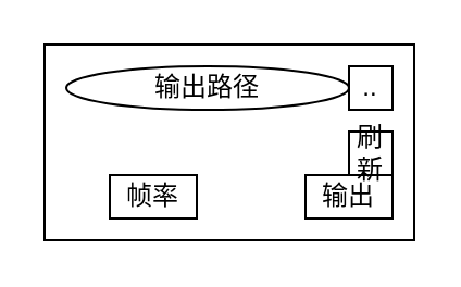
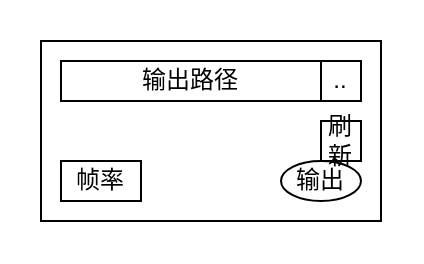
- <mxCell id="3" value="输出路径" style="ellipse;whiteSpace=wrap;html=1;" vertex="1" parent="1"><mxGeometry x="30" y="30" width="130" height="20" as="geometry" /></mxCell>
+ <mxCell id="3" value="输出路径" style="rounded=0;whiteSpace=wrap;html=1;" vertex="1" parent="1"><mxGeometry x="30" y="30" width="130" height="20" as="geometry" /></mxCell>
- <mxCell id="5" value="帧率" style="rounded=0;whiteSpace=wrap;html=1;" vertex="1" parent="1"><mxGeometry x="50" y="80" width="40" height="20" as="geometry" /></mxCell>
+ <mxCell id="5" value="帧率" style="rounded=0;whiteSpace=wrap;html=1;" vertex="1" parent="1"><mxGeometry x="30" y="80" width="40" height="20" as="geometry" /></mxCell>
- <mxCell id="6" value="输出" style="rounded=0;whiteSpace=wrap;html=1;" vertex="1" parent="1"><mxGeometry x="140" y="80" width="40" height="20" as="geometry" /></mxCell>
+ <mxCell id="6" value="输出" style="ellipse;whiteSpace=wrap;html=1;" vertex="1" parent="1"><mxGeometry x="140" y="80" width="40" height="20" as="geometry" /></mxCell>
